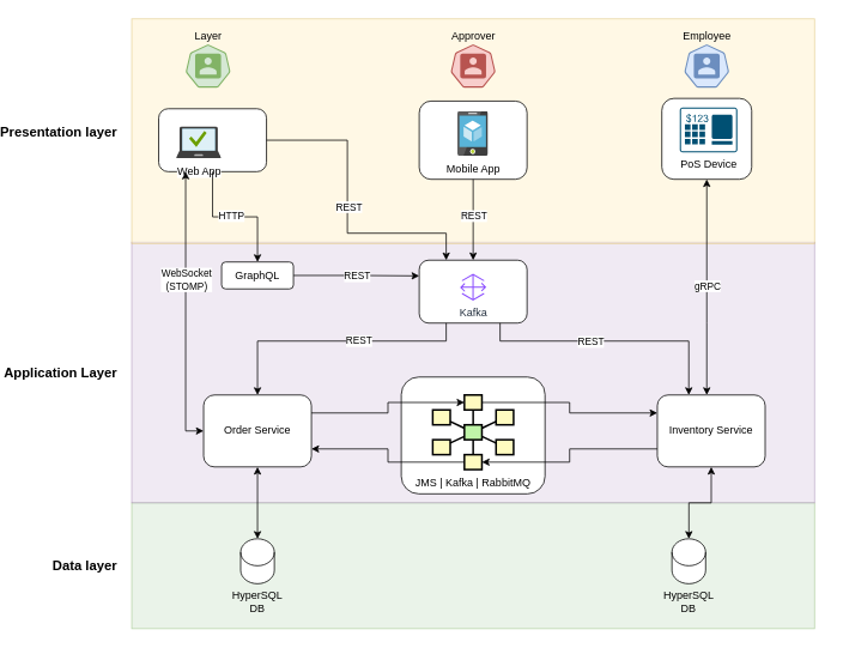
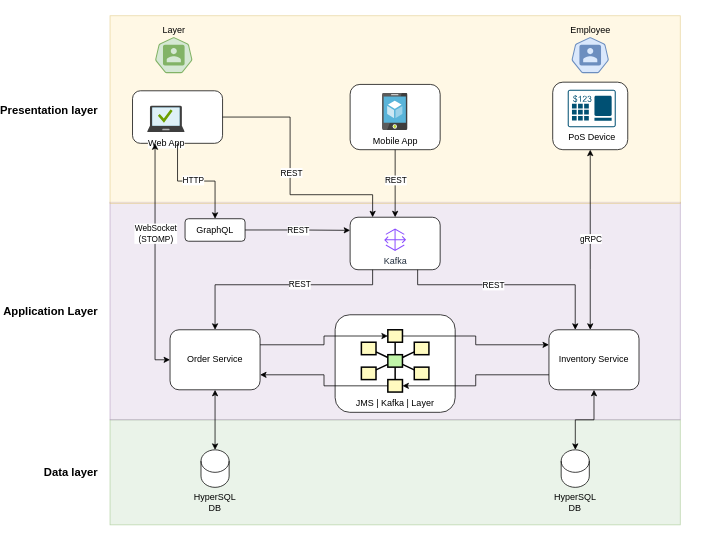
- <mxCell id="61" value="Approver" style="aspect=fixed;sketch=0;html=1;dashed=0;whitespace=wrap;verticalLabelPosition=top;verticalAlign=bottom;fillColor=#f8cecc;strokeColor=#b85450;points=[[0.005,0.63,0],[0.1,0.2,0],[0.9,0.2,0],[0.5,0,0],[0.995,0.63,0],[0.72,0.99,0],[0.5,1,0],[0.28,0.99,0]];shape=mxgraph.kubernetes.icon2;prIcon=user;labelPosition=center;align=center;" parent="1" vertex="1"><mxGeometry x="375" y="49" width="50" height="48" as="geometry" /></mxCell>
- <mxCell id="6" value="JMS | Kafka | RabbitMQ" style="text;html=1;align=center;verticalAlign=middle;whiteSpace=wrap;rounded=0;" parent="5" vertex="1"><mxGeometry x="5" y="88" width="150" height="30" as="geometry" /></mxCell>
+ <mxCell id="6" value="JMS | Kafka | Layer" style="text;html=1;align=center;verticalAlign=middle;whiteSpace=wrap;rounded=0;" parent="5" vertex="1"><mxGeometry x="5" y="88" width="150" height="30" as="geometry" /></mxCell>
